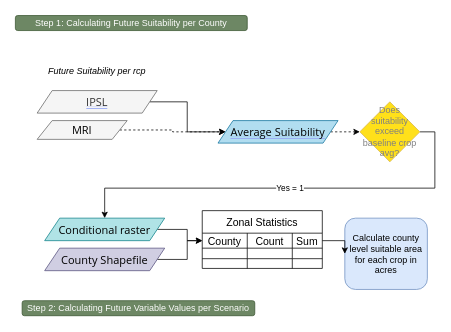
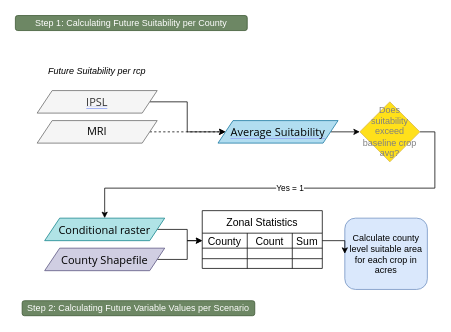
- <mxCell id="5" value="&lt;div style=&quot;text-align: left;&quot;&gt;&lt;span style=&quot;color: light-dark(rgb(0, 0, 0), rgb(255, 255, 255)); font-size: 14.667px; font-variant-ligatures: none; white-space-collapse: preserve;&quot;&gt;&lt;font face=&quot;Open Sans, Open Sans_EmbeddedFont, Open Sans_MSFontService, sans-serif&quot;&gt;MRI&lt;/font&gt;&lt;/span&gt;&lt;/div&gt;" style="shape=parallelogram;perimeter=parallelogramPerimeter;whiteSpace=wrap;html=1;fixedSize=1;fillColor=#f5f5f5;fontColor=#333333;strokeColor=#666666;labelBackgroundColor=none;" vertex="1" parent="1"><mxGeometry x="49" y="160" width="120" height="25" as="geometry" /></mxCell>
+ <mxCell id="5" value="&lt;div style=&quot;text-align: left;&quot;&gt;&lt;span style=&quot;color: light-dark(rgb(0, 0, 0), rgb(255, 255, 255)); font-size: 14.667px; font-variant-ligatures: none; white-space-collapse: preserve;&quot;&gt;&lt;font face=&quot;Open Sans, Open Sans_EmbeddedFont, Open Sans_MSFontService, sans-serif&quot;&gt;MRI&lt;/font&gt;&lt;/span&gt;&lt;/div&gt;" style="shape=parallelogram;perimeter=parallelogramPerimeter;whiteSpace=wrap;html=1;fixedSize=1;fillColor=#f5f5f5;fontColor=#333333;strokeColor=#666666;labelBackgroundColor=none;" vertex="1" parent="1"><mxGeometry x="49" y="160" width="160" height="30" as="geometry" /></mxCell>
- <mxCell id="6" style="edgeStyle=orthogonalEdgeStyle;rounded=0;orthogonalLoop=1;jettySize=auto;html=1;exitX=1;exitY=0.5;exitDx=0;exitDy=0;entryX=0;entryY=0.5;entryDx=0;entryDy=0;dashed=1;" edge="1" parent="1" source="7" target="9"><mxGeometry relative="1" as="geometry" /></mxCell>
+ <mxCell id="6" style="edgeStyle=orthogonalEdgeStyle;rounded=0;orthogonalLoop=1;jettySize=auto;html=1;exitX=1;exitY=0.5;exitDx=0;exitDy=0;entryX=0;entryY=0.5;entryDx=0;entryDy=0;" edge="1" parent="1" source="7" target="9"><mxGeometry relative="1" as="geometry" /></mxCell>
